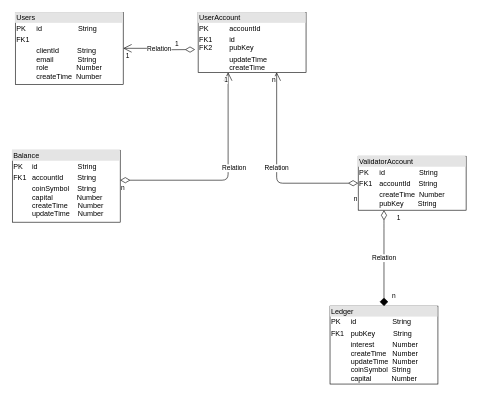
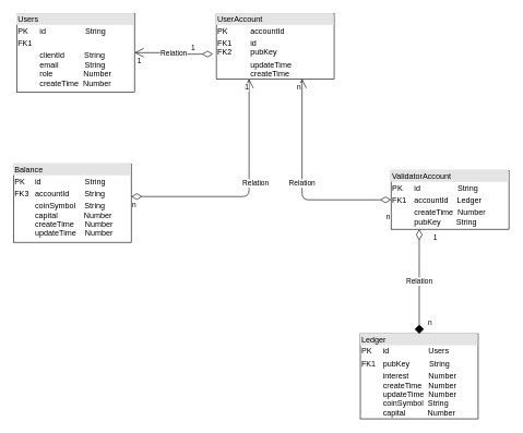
- <mxCell id="11" value="&lt;div style=&quot;box-sizing: border-box ; width: 100% ; background: #e4e4e4 ; padding: 2px&quot;&gt;ValidatorAccount&lt;/div&gt;&lt;table style=&quot;width: 100% ; font-size: 1em&quot; cellpadding=&quot;2&quot; cellspacing=&quot;0&quot;&gt;&lt;tbody&gt;&lt;tr&gt;&lt;td&gt;PK&lt;/td&gt;&lt;td&gt;id&amp;nbsp; &amp;nbsp; &amp;nbsp; &amp;nbsp; &amp;nbsp; &amp;nbsp; &amp;nbsp; &amp;nbsp; &amp;nbsp;String&lt;/td&gt;&lt;/tr&gt;&lt;tr&gt;&lt;td&gt;FK1&lt;/td&gt;&lt;td&gt;accountId&amp;nbsp; &amp;nbsp; String&lt;/td&gt;&lt;/tr&gt;&lt;tr&gt;&lt;td&gt;&lt;br&gt;&lt;/td&gt;&lt;td&gt;createTime&amp;nbsp; Number&lt;br&gt;pubKey&amp;nbsp; &amp;nbsp; &amp;nbsp; &amp;nbsp;String&lt;/td&gt;&lt;/tr&gt;&lt;/tbody&gt;&lt;/table&gt;" style="verticalAlign=top;align=left;overflow=fill;html=1;" vertex="1" parent="1"><mxGeometry x="597" y="260" width="180" height="90" as="geometry" /></mxCell>
+ <mxCell id="11" value="&lt;div style=&quot;box-sizing: border-box ; width: 100% ; background: #e4e4e4 ; padding: 2px&quot;&gt;ValidatorAccount&lt;/div&gt;&lt;table style=&quot;width: 100% ; font-size: 1em&quot; cellpadding=&quot;2&quot; cellspacing=&quot;0&quot;&gt;&lt;tbody&gt;&lt;tr&gt;&lt;td&gt;PK&lt;/td&gt;&lt;td&gt;id&amp;nbsp; &amp;nbsp; &amp;nbsp; &amp;nbsp; &amp;nbsp; &amp;nbsp; &amp;nbsp; &amp;nbsp; &amp;nbsp;String&lt;/td&gt;&lt;/tr&gt;&lt;tr&gt;&lt;td&gt;FK1&lt;/td&gt;&lt;td&gt;accountId&amp;nbsp; &amp;nbsp; Ledger&lt;/td&gt;&lt;/tr&gt;&lt;tr&gt;&lt;td&gt;&lt;br&gt;&lt;/td&gt;&lt;td&gt;createTime&amp;nbsp; Number&lt;br&gt;pubKey&amp;nbsp; &amp;nbsp; &amp;nbsp; &amp;nbsp;String&lt;/td&gt;&lt;/tr&gt;&lt;/tbody&gt;&lt;/table&gt;" style="verticalAlign=top;align=left;overflow=fill;html=1;" vertex="1" parent="1"><mxGeometry x="597" y="260" width="180" height="90" as="geometry" /></mxCell>
- <mxCell id="3" value="&lt;div style=&quot;box-sizing: border-box ; width: 100% ; background: #e4e4e4 ; padding: 2px&quot;&gt;Balance&lt;/div&gt;&lt;table style=&quot;width: 100% ; font-size: 1em&quot; cellpadding=&quot;2&quot; cellspacing=&quot;0&quot;&gt;&lt;tbody&gt;&lt;tr&gt;&lt;td&gt;PK&lt;/td&gt;&lt;td&gt;id&amp;nbsp; &amp;nbsp; &amp;nbsp; &amp;nbsp; &amp;nbsp; &amp;nbsp; &amp;nbsp; &amp;nbsp; &amp;nbsp; &amp;nbsp; String&lt;/td&gt;&lt;/tr&gt;&lt;tr&gt;&lt;td&gt;FK1&lt;/td&gt;&lt;td&gt;accountId&amp;nbsp; &amp;nbsp; &amp;nbsp; &amp;nbsp;String&lt;/td&gt;&lt;/tr&gt;&lt;tr&gt;&lt;td&gt;&lt;/td&gt;&lt;td&gt;coinSymbol&amp;nbsp; &amp;nbsp; String&lt;br&gt;capital&amp;nbsp; &amp;nbsp; &amp;nbsp; &amp;nbsp; &amp;nbsp; &amp;nbsp; Number&lt;br&gt;createTime&amp;nbsp; &amp;nbsp; &amp;nbsp;Number&lt;br&gt;updateTime&amp;nbsp; &amp;nbsp; Number&lt;/td&gt;&lt;/tr&gt;&lt;/tbody&gt;&lt;/table&gt;" style="verticalAlign=top;align=left;overflow=fill;html=1;" parent="1" vertex="1"><mxGeometry x="20" y="250" width="180" height="120" as="geometry" /></mxCell>
+ <mxCell id="3" value="&lt;div style=&quot;box-sizing: border-box ; width: 100% ; background: #e4e4e4 ; padding: 2px&quot;&gt;Balance&lt;/div&gt;&lt;table style=&quot;width: 100% ; font-size: 1em&quot; cellpadding=&quot;2&quot; cellspacing=&quot;0&quot;&gt;&lt;tbody&gt;&lt;tr&gt;&lt;td&gt;PK&lt;/td&gt;&lt;td&gt;id&amp;nbsp; &amp;nbsp; &amp;nbsp; &amp;nbsp; &amp;nbsp; &amp;nbsp; &amp;nbsp; &amp;nbsp; &amp;nbsp; &amp;nbsp; String&lt;/td&gt;&lt;/tr&gt;&lt;tr&gt;&lt;td&gt;FK3&lt;/td&gt;&lt;td&gt;accountId&amp;nbsp; &amp;nbsp; &amp;nbsp; &amp;nbsp;String&lt;/td&gt;&lt;/tr&gt;&lt;tr&gt;&lt;td&gt;&lt;/td&gt;&lt;td&gt;coinSymbol&amp;nbsp; &amp;nbsp; String&lt;br&gt;capital&amp;nbsp; &amp;nbsp; &amp;nbsp; &amp;nbsp; &amp;nbsp; &amp;nbsp; Number&lt;br&gt;createTime&amp;nbsp; &amp;nbsp; &amp;nbsp;Number&lt;br&gt;updateTime&amp;nbsp; &amp;nbsp; Number&lt;/td&gt;&lt;/tr&gt;&lt;/tbody&gt;&lt;/table&gt;" style="verticalAlign=top;align=left;overflow=fill;html=1;" parent="1" vertex="1"><mxGeometry x="20" y="250" width="180" height="120" as="geometry" /></mxCell>
- <mxCell id="10" value="&lt;div style=&quot;box-sizing: border-box ; width: 100% ; background: #e4e4e4 ; padding: 2px&quot;&gt;Ledger&lt;/div&gt;&lt;table style=&quot;width: 100% ; font-size: 1em&quot; cellpadding=&quot;2&quot; cellspacing=&quot;0&quot;&gt;&lt;tbody&gt;&lt;tr&gt;&lt;td&gt;PK&lt;/td&gt;&lt;td&gt;id&amp;nbsp; &amp;nbsp; &amp;nbsp; &amp;nbsp; &amp;nbsp; &amp;nbsp; &amp;nbsp; &amp;nbsp; &amp;nbsp; String&lt;/td&gt;&lt;/tr&gt;&lt;tr&gt;&lt;td&gt;FK1&lt;/td&gt;&lt;td&gt;pubKey&amp;nbsp; &amp;nbsp; &amp;nbsp; &amp;nbsp; &amp;nbsp;String&lt;br&gt;&lt;/td&gt;&lt;/tr&gt;&lt;tr&gt;&lt;td&gt;&lt;/td&gt;&lt;td&gt;interest&amp;nbsp; &amp;nbsp; &amp;nbsp; &amp;nbsp; &amp;nbsp;Number&lt;br&gt;createTime&amp;nbsp; &amp;nbsp;Number&lt;br&gt;updateTime&amp;nbsp; Number&lt;br&gt;coinSymbol&amp;nbsp; String&lt;br&gt;capital&amp;nbsp; &amp;nbsp; &amp;nbsp; &amp;nbsp; &amp;nbsp; Number&lt;/td&gt;&lt;/tr&gt;&lt;/tbody&gt;&lt;/table&gt;" style="verticalAlign=top;align=left;overflow=fill;html=1;" vertex="1" parent="1"><mxGeometry x="550" y="510" width="180" height="130" as="geometry" /></mxCell>
+ <mxCell id="10" value="&lt;div style=&quot;box-sizing: border-box ; width: 100% ; background: #e4e4e4 ; padding: 2px&quot;&gt;Ledger&lt;/div&gt;&lt;table style=&quot;width: 100% ; font-size: 1em&quot; cellpadding=&quot;2&quot; cellspacing=&quot;0&quot;&gt;&lt;tbody&gt;&lt;tr&gt;&lt;td&gt;PK&lt;/td&gt;&lt;td&gt;id&amp;nbsp; &amp;nbsp; &amp;nbsp; &amp;nbsp; &amp;nbsp; &amp;nbsp; &amp;nbsp; &amp;nbsp; &amp;nbsp; Users&lt;/td&gt;&lt;/tr&gt;&lt;tr&gt;&lt;td&gt;FK1&lt;/td&gt;&lt;td&gt;pubKey&amp;nbsp; &amp;nbsp; &amp;nbsp; &amp;nbsp; &amp;nbsp;String&lt;br&gt;&lt;/td&gt;&lt;/tr&gt;&lt;tr&gt;&lt;td&gt;&lt;/td&gt;&lt;td&gt;interest&amp;nbsp; &amp;nbsp; &amp;nbsp; &amp;nbsp; &amp;nbsp;Number&lt;br&gt;createTime&amp;nbsp; &amp;nbsp;Number&lt;br&gt;updateTime&amp;nbsp; Number&lt;br&gt;coinSymbol&amp;nbsp; String&lt;br&gt;capital&amp;nbsp; &amp;nbsp; &amp;nbsp; &amp;nbsp; &amp;nbsp; Number&lt;/td&gt;&lt;/tr&gt;&lt;/tbody&gt;&lt;/table&gt;" style="verticalAlign=top;align=left;overflow=fill;html=1;" vertex="1" parent="1"><mxGeometry x="550" y="510" width="180" height="130" as="geometry" /></mxCell>
